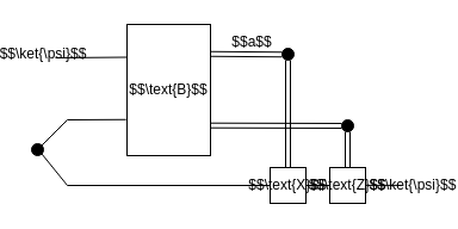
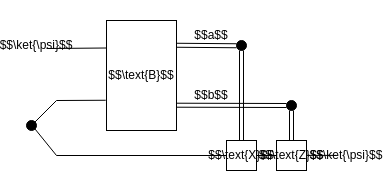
+ <mxCell id="17" value="$$b$$" style="text;html=1;align=center;verticalAlign=middle;whiteSpace=wrap;rounded=0;" vertex="1" parent="1"><mxGeometry x="190" y="80" width="30" height="30" as="geometry" /></mxCell>
